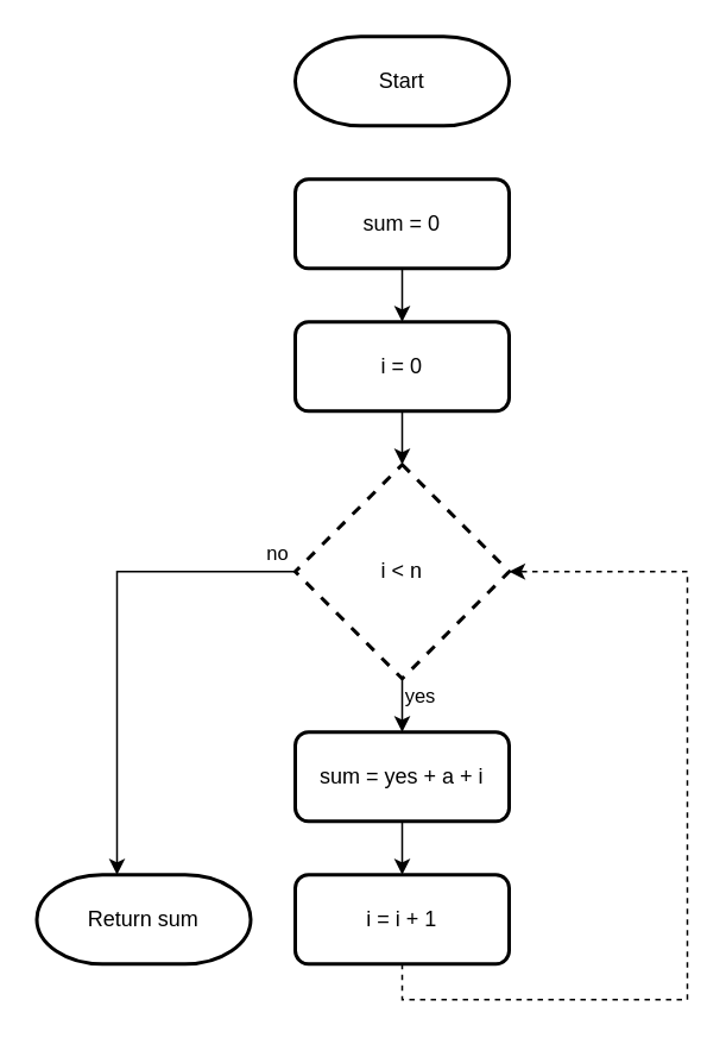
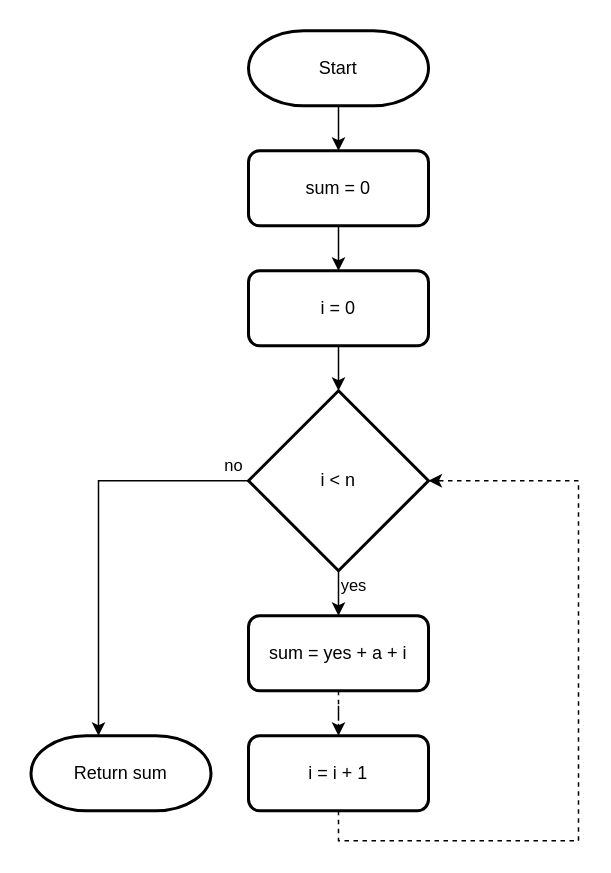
+ <mxCell id="2" style="edgeStyle=orthogonalEdgeStyle;rounded=0;orthogonalLoop=1;jettySize=auto;html=1;" parent="1" source="3" target="5" edge="1"><mxGeometry relative="1" as="geometry" /></mxCell>
- <mxCell id="8" value="i &amp;lt; n" style="rhombus;whiteSpace=wrap;html=1;rounded=0;strokeWidth=2;dashed=1;" parent="1" vertex="1"><mxGeometry x="165" y="260" width="120" height="120" as="geometry" /></mxCell>
+ <mxCell id="8" value="i &amp;lt; n" style="rhombus;whiteSpace=wrap;html=1;rounded=0;strokeWidth=2;" parent="1" vertex="1"><mxGeometry x="165" y="260" width="120" height="120" as="geometry" /></mxCell>
- <mxCell id="9" style="edgeStyle=orthogonalEdgeStyle;rounded=0;orthogonalLoop=1;jettySize=auto;html=1;" parent="1" source="10" target="15" edge="1"><mxGeometry relative="1" as="geometry" /></mxCell>
+ <mxCell id="9" style="edgeStyle=orthogonalEdgeStyle;rounded=0;orthogonalLoop=1;jettySize=auto;html=1;dashed=1;" parent="1" source="10" target="15" edge="1"><mxGeometry relative="1" as="geometry" /></mxCell>
